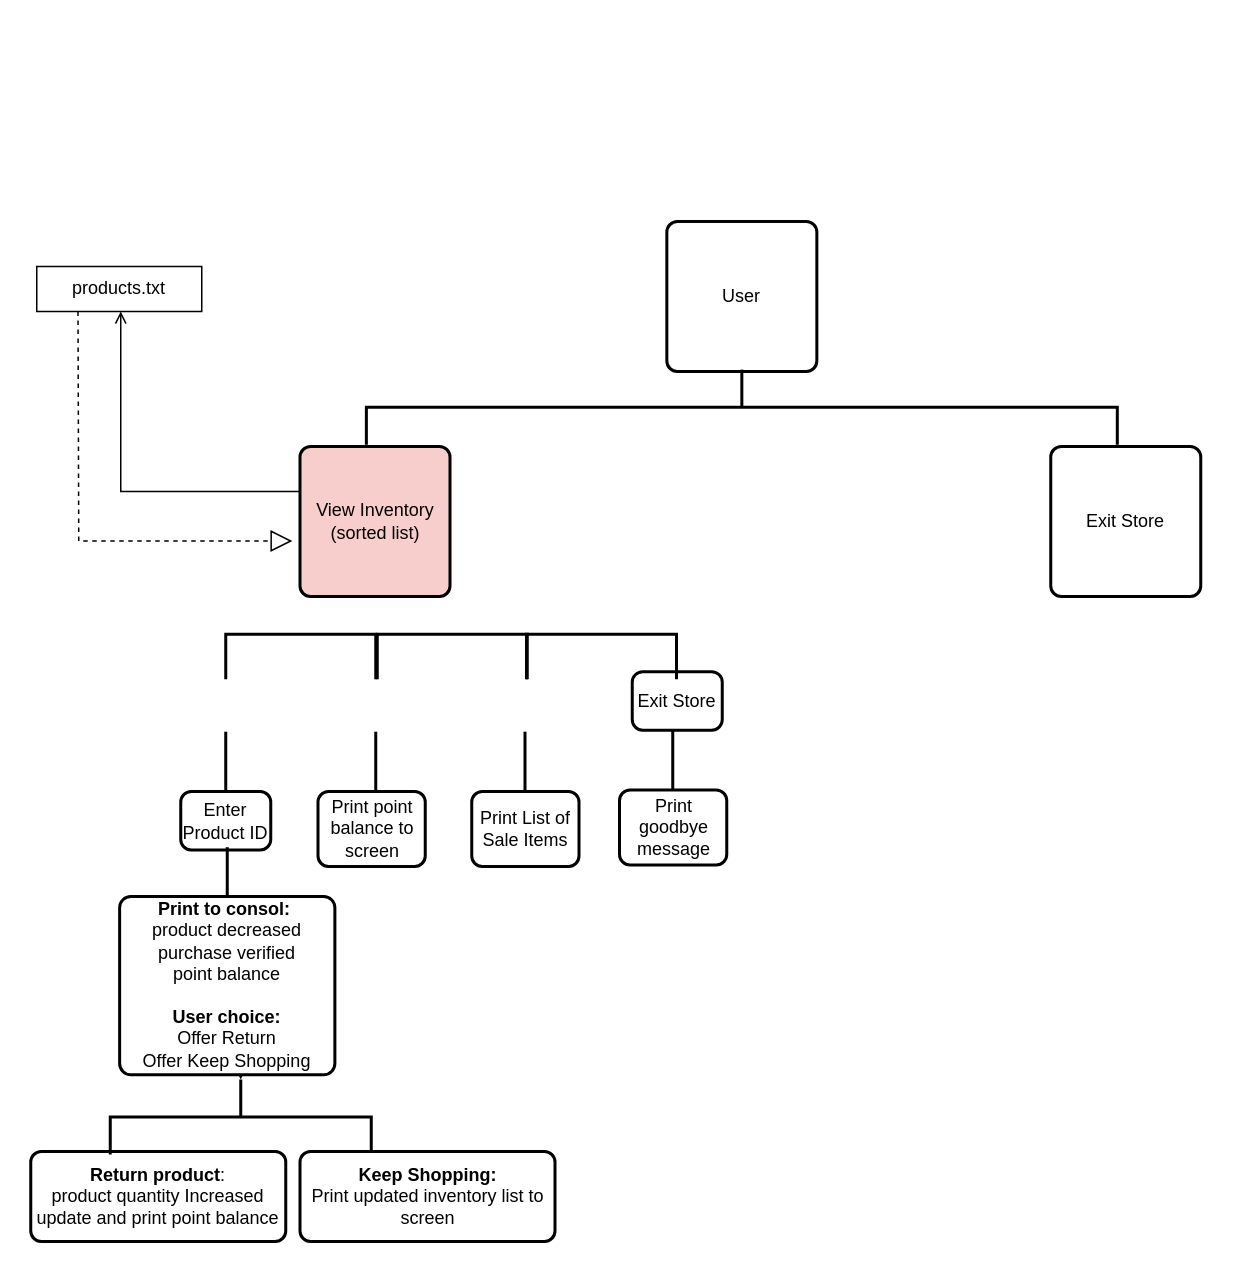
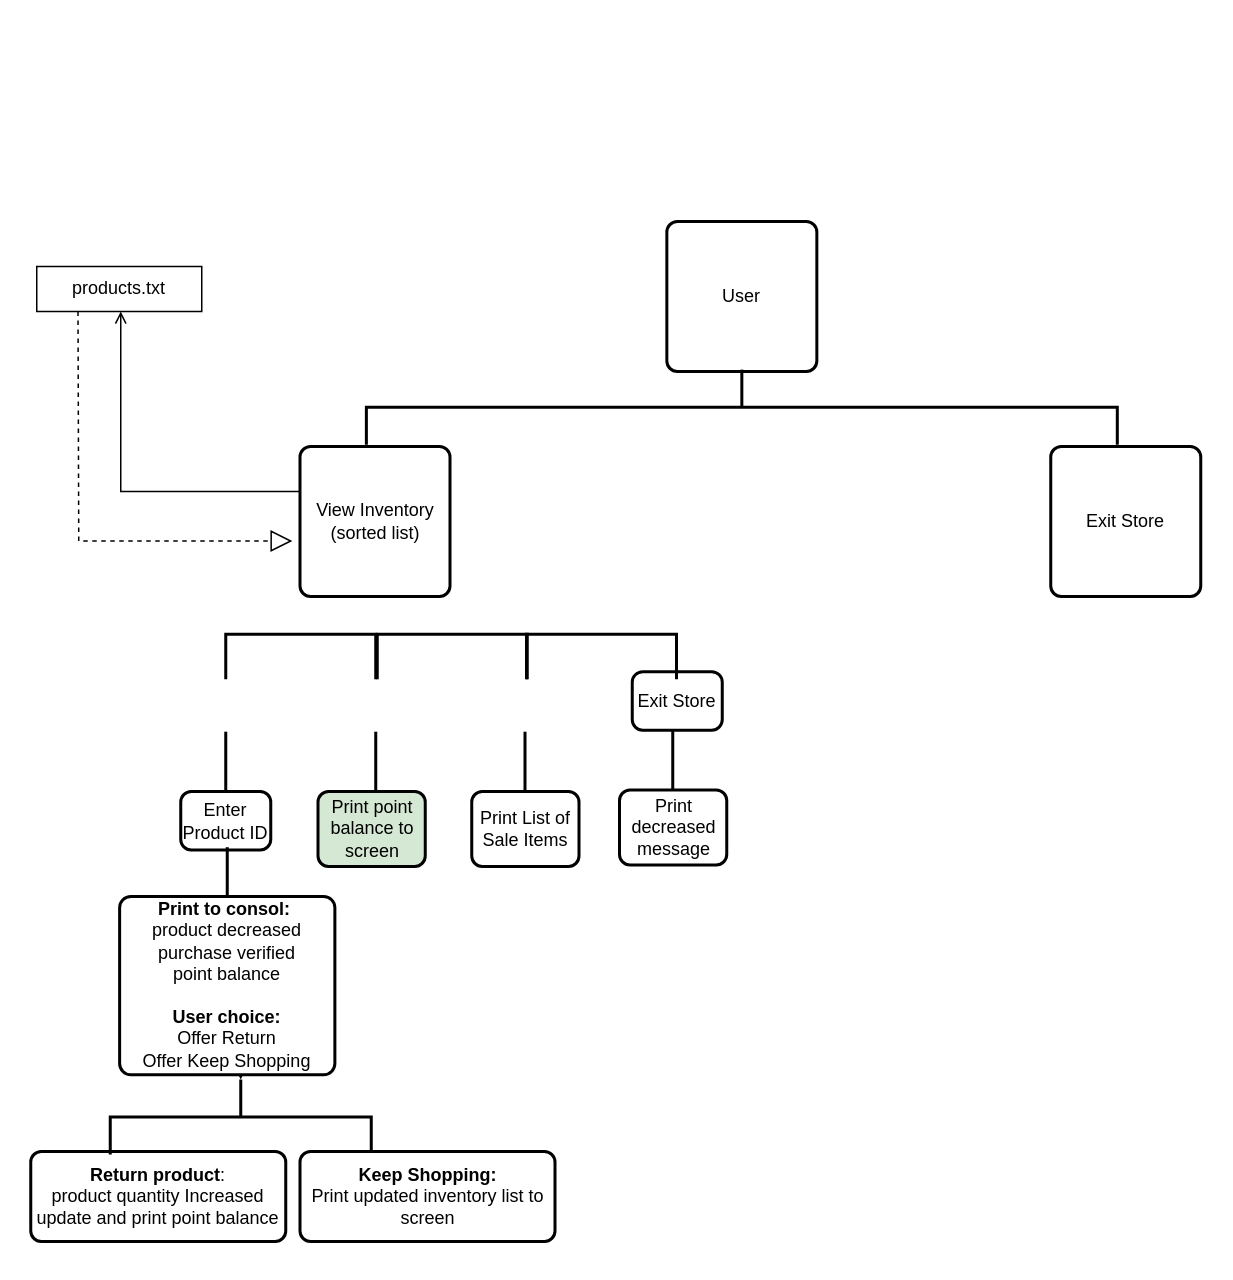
- <mxCell id="5" value="View Inventory&lt;div&gt;(sorted list)&lt;/div&gt;" style="rounded=1;whiteSpace=wrap;html=1;absoluteArcSize=1;arcSize=14;strokeWidth=2;fillColor=#f8cecc;" parent="1" vertex="1"><mxGeometry x="199.5" y="297" width="100" height="100" as="geometry" /></mxCell>
+ <mxCell id="5" value="View Inventory&lt;div&gt;(sorted list)&lt;/div&gt;" style="rounded=1;whiteSpace=wrap;html=1;absoluteArcSize=1;arcSize=14;strokeWidth=2;" parent="1" vertex="1"><mxGeometry x="199.5" y="297" width="100" height="100" as="geometry" /></mxCell>
- <mxCell id="19" value="Print goodbye message" style="rounded=1;whiteSpace=wrap;html=1;absoluteArcSize=1;arcSize=14;strokeWidth=2;" parent="1" vertex="1"><mxGeometry x="412.5" y="526" width="71.5" height="50" as="geometry" /></mxCell>
+ <mxCell id="19" value="Print decreased message" style="rounded=1;whiteSpace=wrap;html=1;absoluteArcSize=1;arcSize=14;strokeWidth=2;" parent="1" vertex="1"><mxGeometry x="412.5" y="526" width="71.5" height="50" as="geometry" /></mxCell>
- <mxCell id="17" value="Print point balance to screen" style="rounded=1;whiteSpace=wrap;html=1;absoluteArcSize=1;arcSize=14;strokeWidth=2;" parent="1" vertex="1"><mxGeometry x="211.5" y="527" width="71.5" height="50" as="geometry" /></mxCell>
+ <mxCell id="17" value="Print point balance to screen" style="rounded=1;whiteSpace=wrap;html=1;absoluteArcSize=1;arcSize=14;strokeWidth=2;fillColor=#d5e8d4;" parent="1" vertex="1"><mxGeometry x="211.5" y="527" width="71.5" height="50" as="geometry" /></mxCell>
